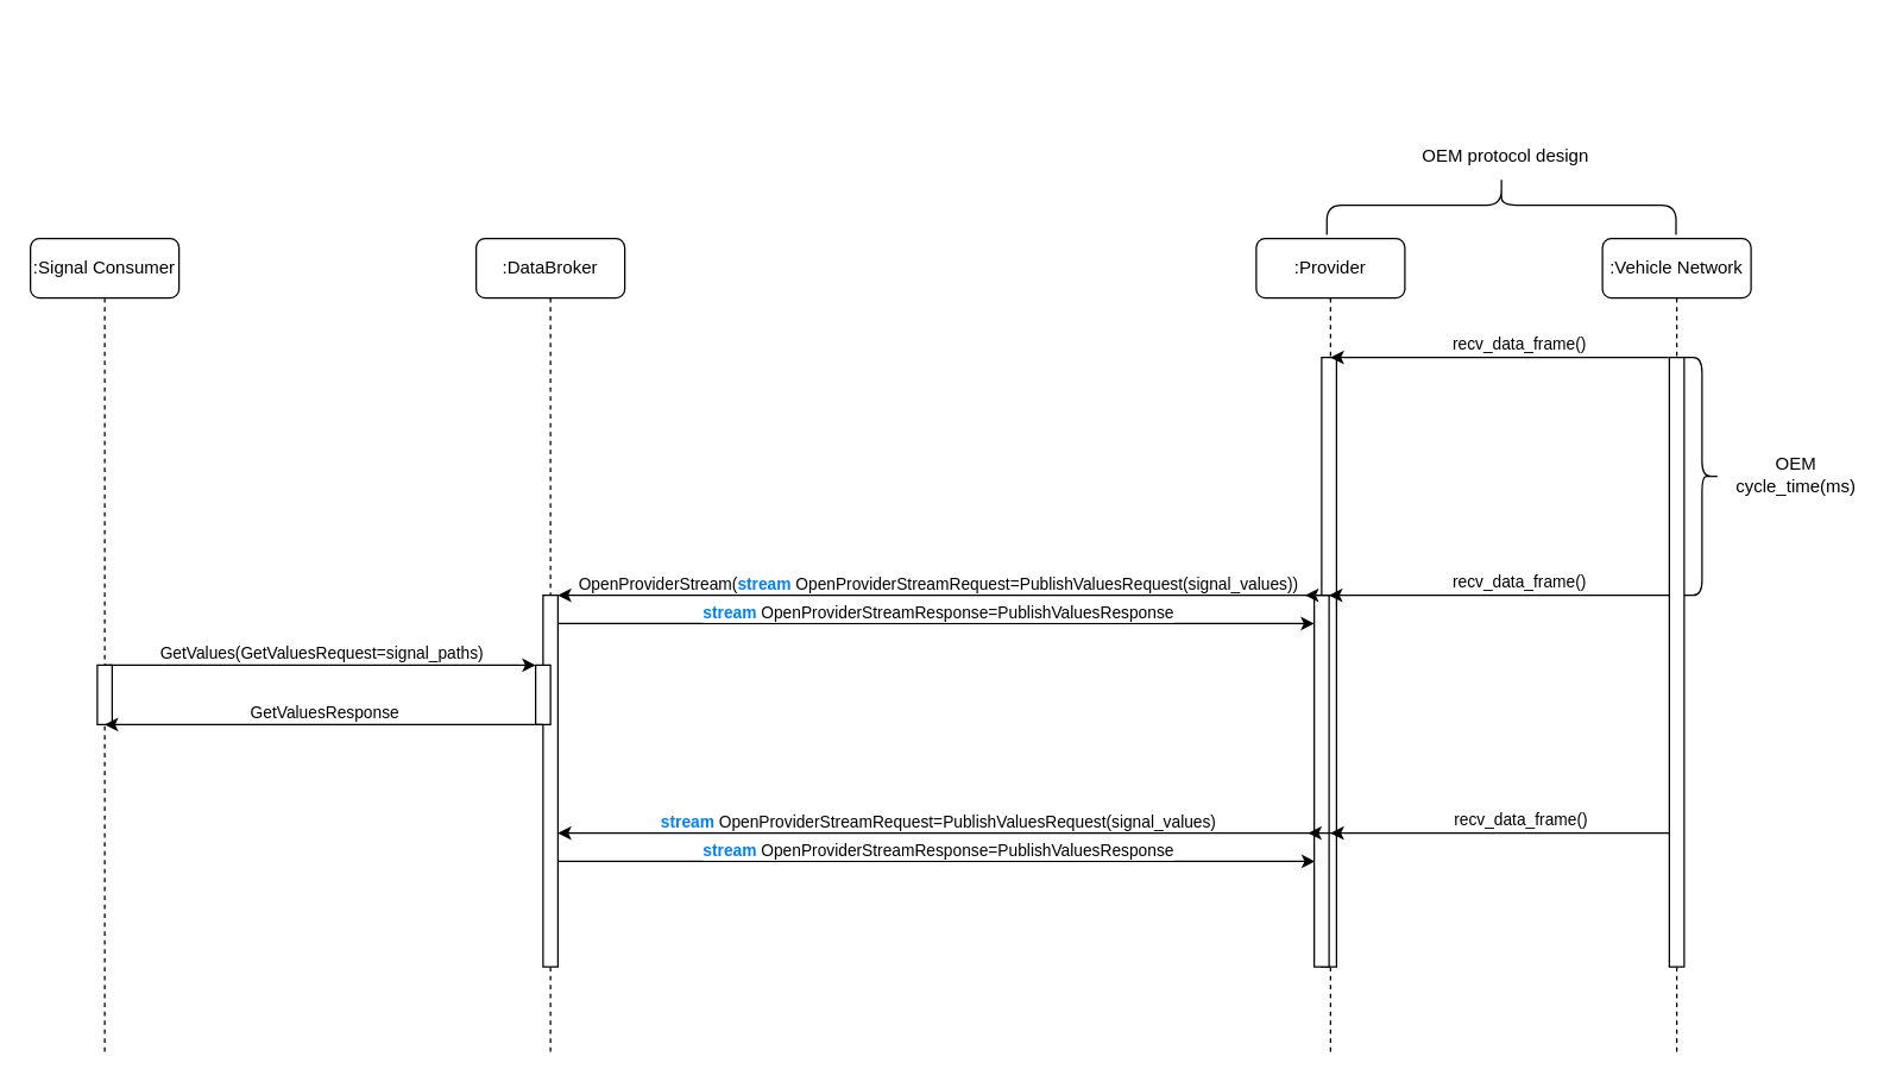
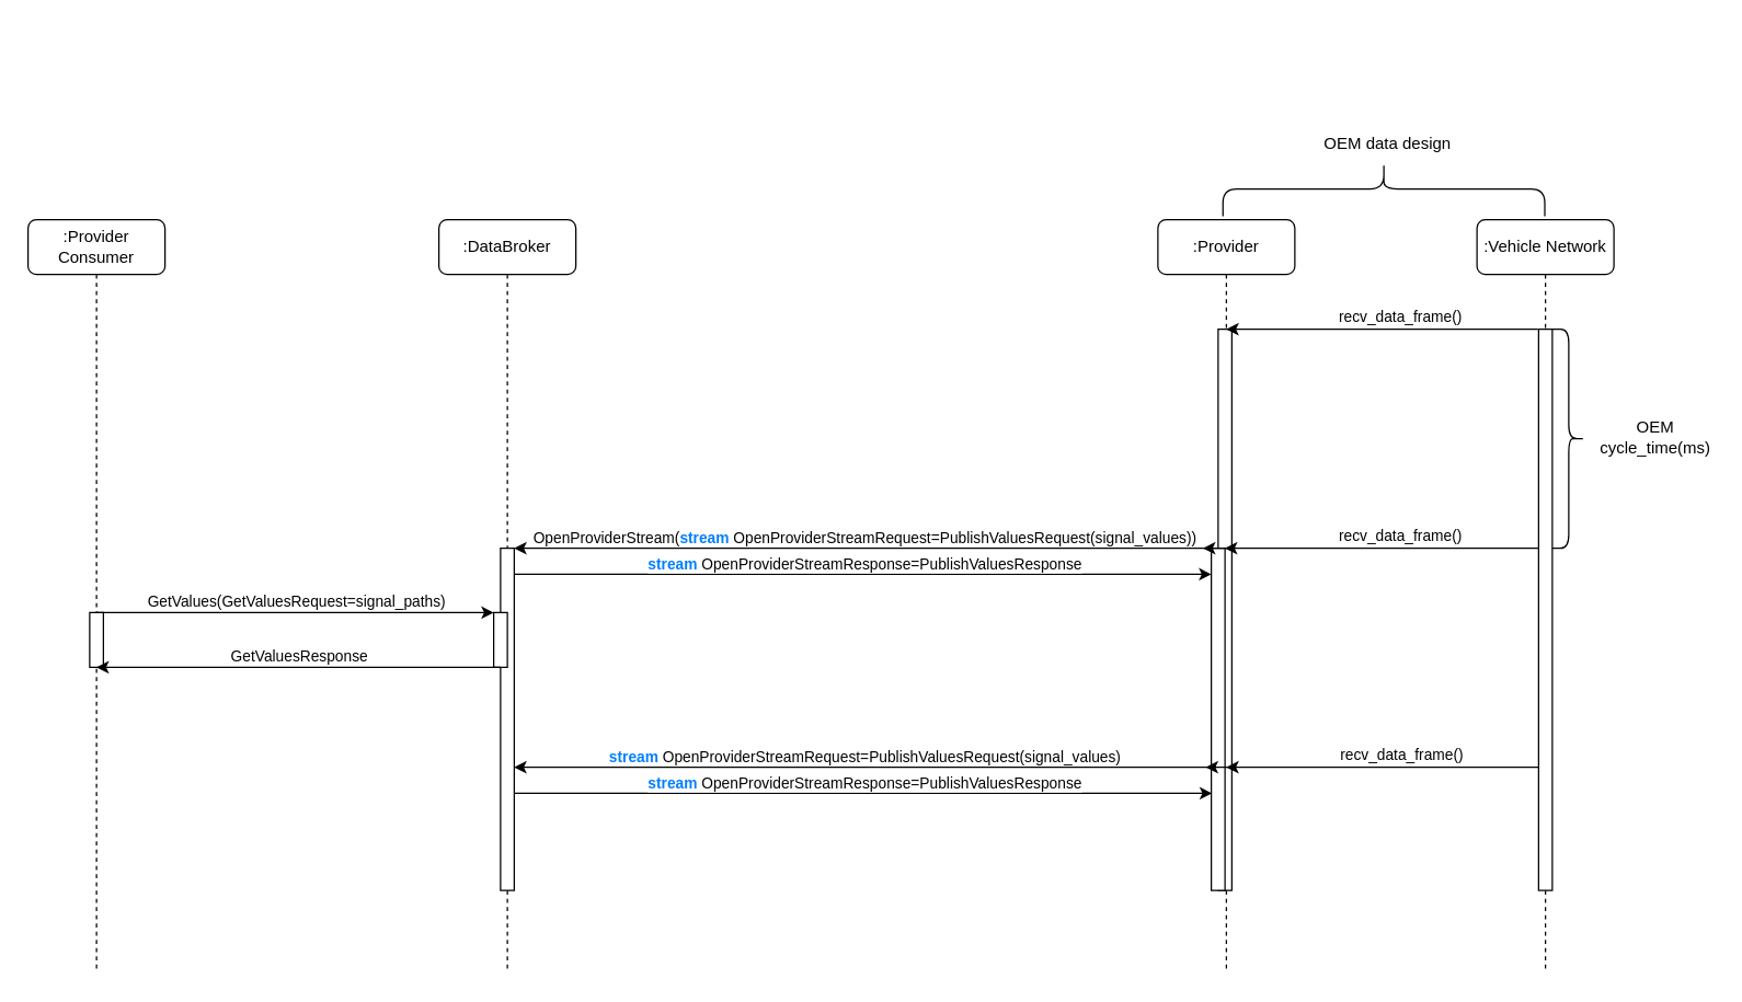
- <mxCell id="35" value="OEM protocol design" style="text;html=1;strokeColor=none;fillColor=none;align=center;verticalAlign=middle;whiteSpace=wrap;rounded=0;" parent="1" vertex="1"><mxGeometry x="948" y="90" width="130" height="30" as="geometry" /></mxCell>
+ <mxCell id="35" value="OEM data design" style="text;html=1;strokeColor=none;fillColor=none;align=center;verticalAlign=middle;whiteSpace=wrap;rounded=0;" parent="1" vertex="1"><mxGeometry x="948" y="90" width="130" height="30" as="geometry" /></mxCell>
- <mxCell id="5" value=":Signal Consumer" style="shape=umlLifeline;perimeter=lifelinePerimeter;whiteSpace=wrap;html=1;container=1;collapsible=0;recursiveResize=0;outlineConnect=0;rounded=1;" parent="1" vertex="1"><mxGeometry x="20" y="160" width="100" height="550" as="geometry" /></mxCell>
+ <mxCell id="5" value=":Provider Consumer" style="shape=umlLifeline;perimeter=lifelinePerimeter;whiteSpace=wrap;html=1;container=1;collapsible=0;recursiveResize=0;outlineConnect=0;rounded=1;" parent="1" vertex="1"><mxGeometry x="20" y="160" width="100" height="550" as="geometry" /></mxCell>
